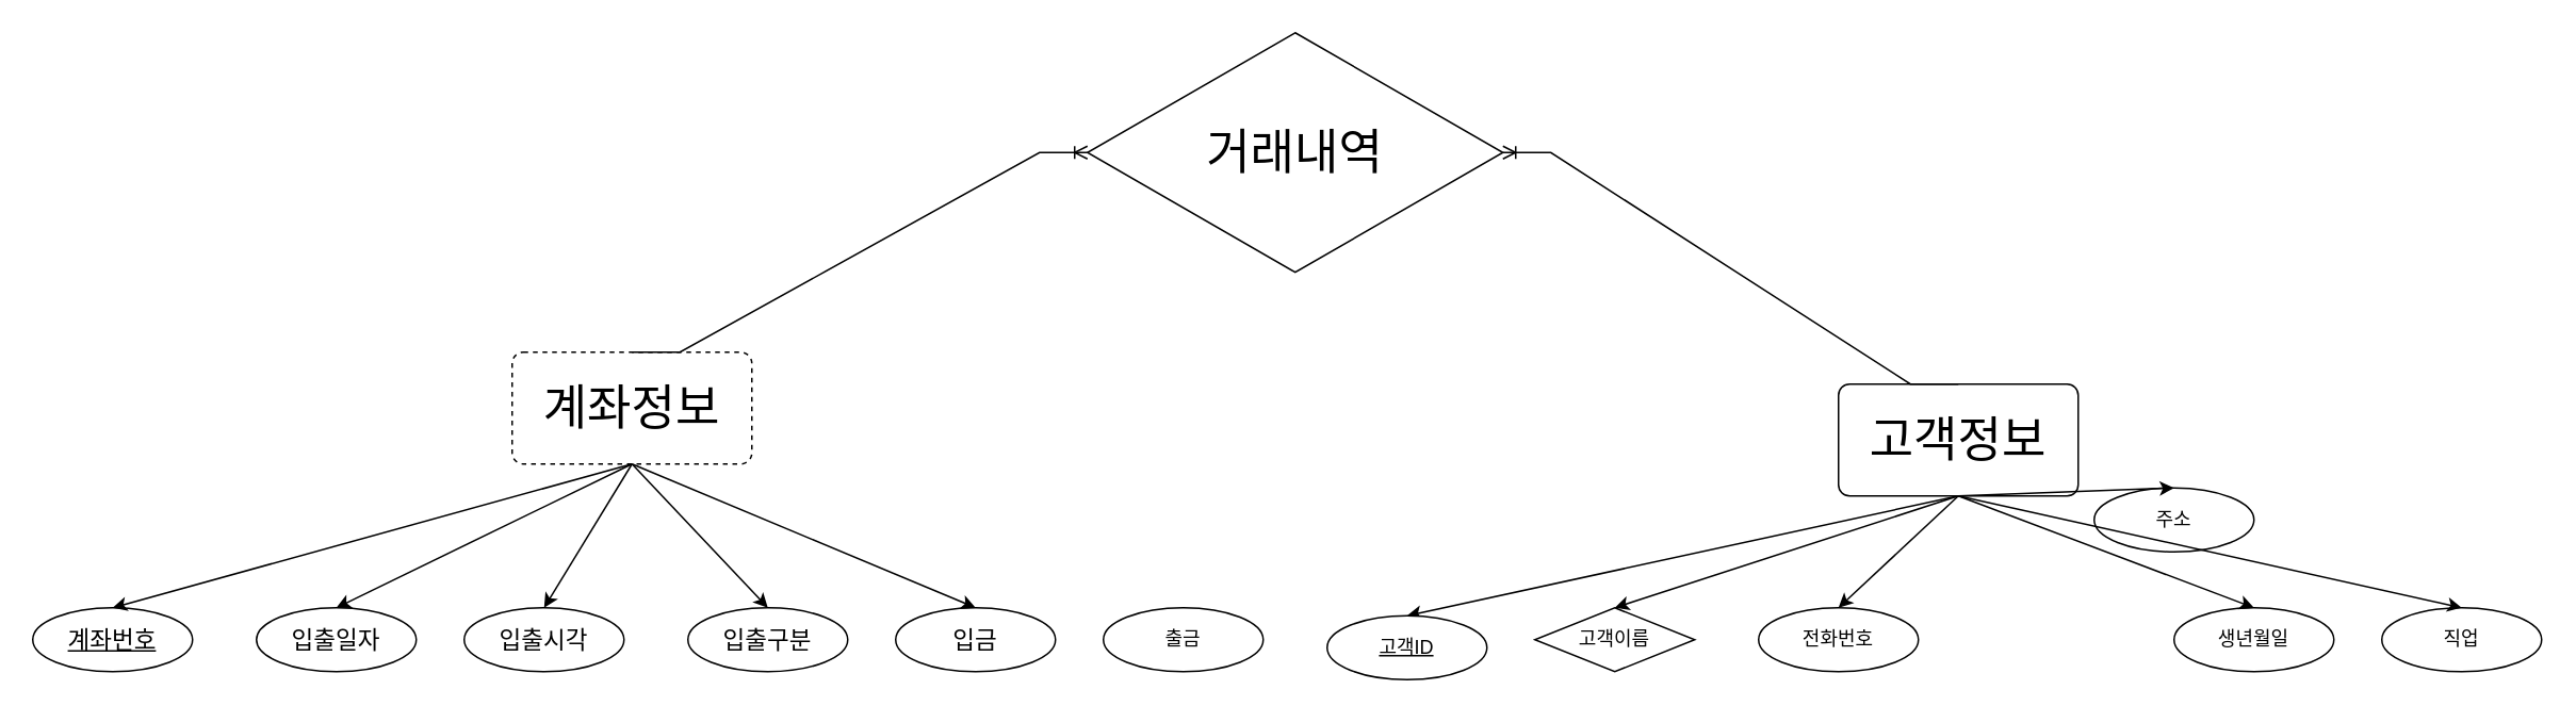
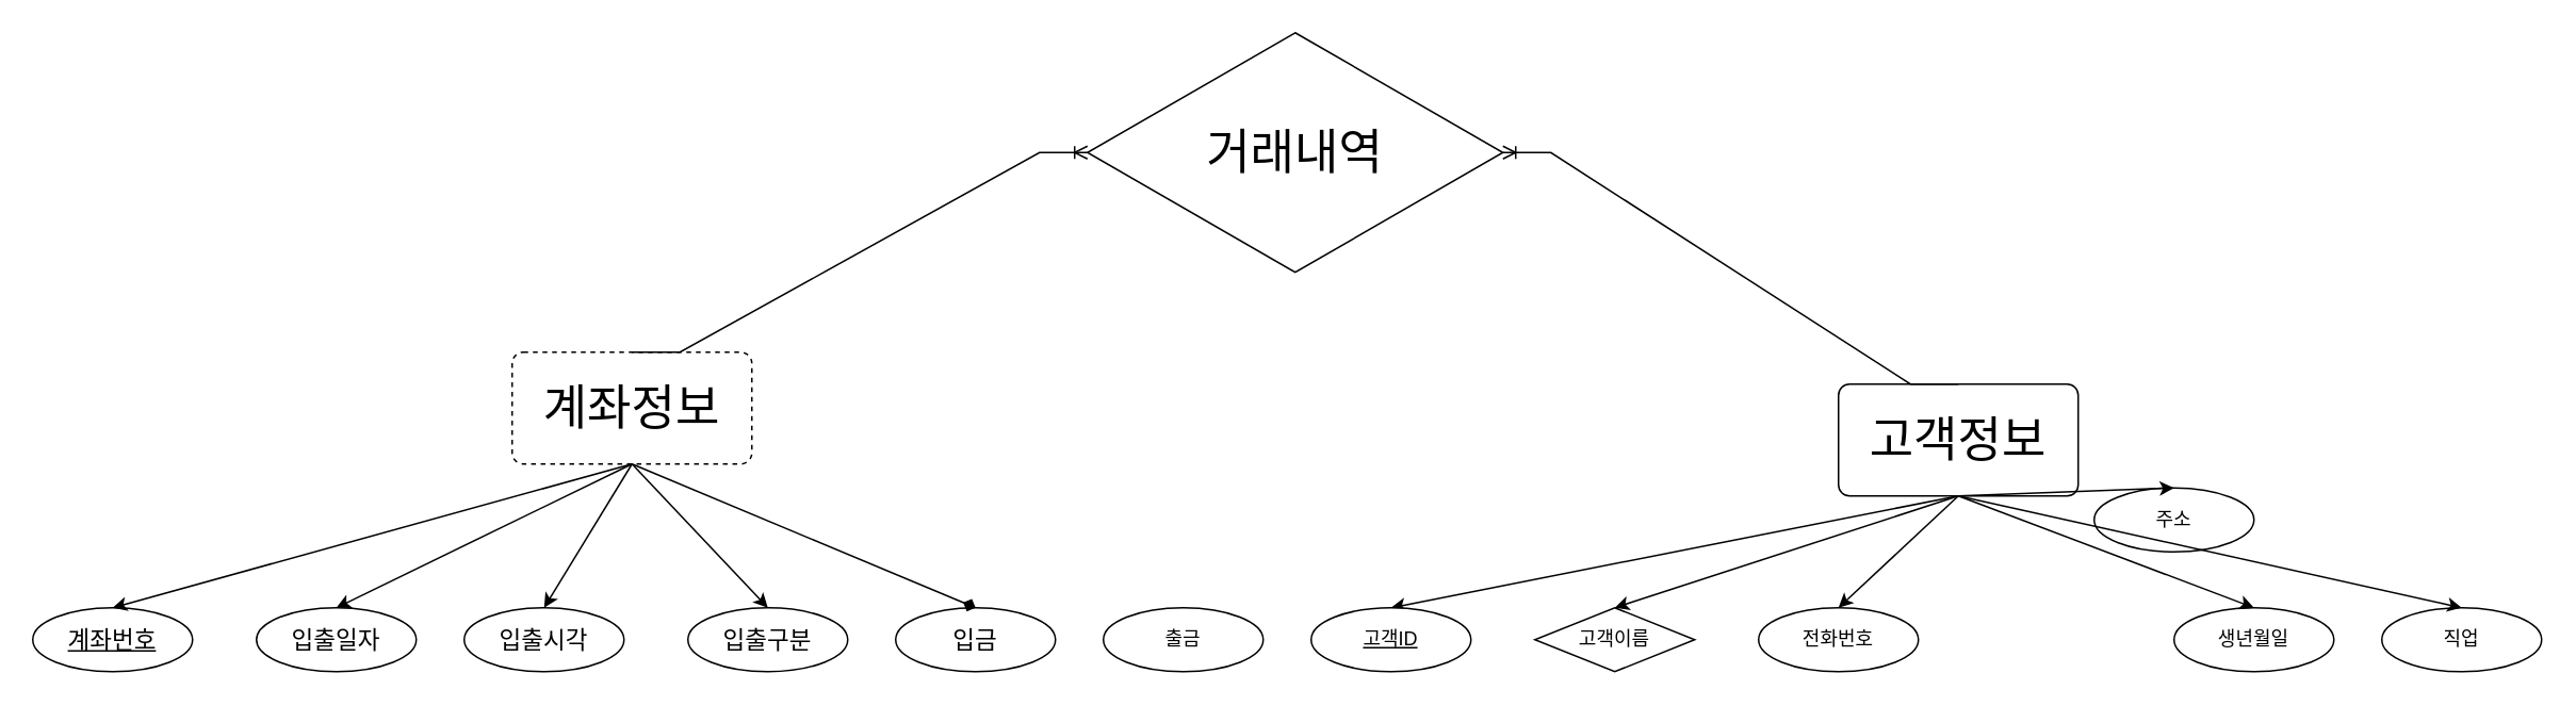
- <mxCell id="26" value="" style="rounded=0;orthogonalLoop=1;jettySize=auto;html=1;entryX=0.5;entryY=0;entryDx=0;entryDy=0;exitX=0.5;exitY=1;exitDx=0;exitDy=0;" edge="1" parent="1" source="15" target="20"><mxGeometry relative="1" as="geometry"><mxPoint x="585" y="-130" as="sourcePoint" /><mxPoint x="240" y="-20" as="targetPoint" /></mxGeometry></mxCell>
+ <mxCell id="26" value="" style="rounded=0;orthogonalLoop=1;jettySize=auto;html=1;entryX=0.5;entryY=0;entryDx=0;entryDy=0;exitX=0.5;exitY=1;exitDx=0;exitDy=0;endArrow=diamond;" edge="1" parent="1" source="15" target="20"><mxGeometry relative="1" as="geometry"><mxPoint x="585" y="-130" as="sourcePoint" /><mxPoint x="240" y="-20" as="targetPoint" /></mxGeometry></mxCell>
- <mxCell id="4" value="고객ID" style="ellipse;whiteSpace=wrap;html=1;align=center;fontStyle=4;" vertex="1" parent="1"><mxGeometry x="830" y="385" width="100" height="40" as="geometry" /></mxCell>
+ <mxCell id="4" value="고객ID" style="ellipse;whiteSpace=wrap;html=1;align=center;fontStyle=4;" vertex="1" parent="1"><mxGeometry x="820" y="380" width="100" height="40" as="geometry" /></mxCell>
